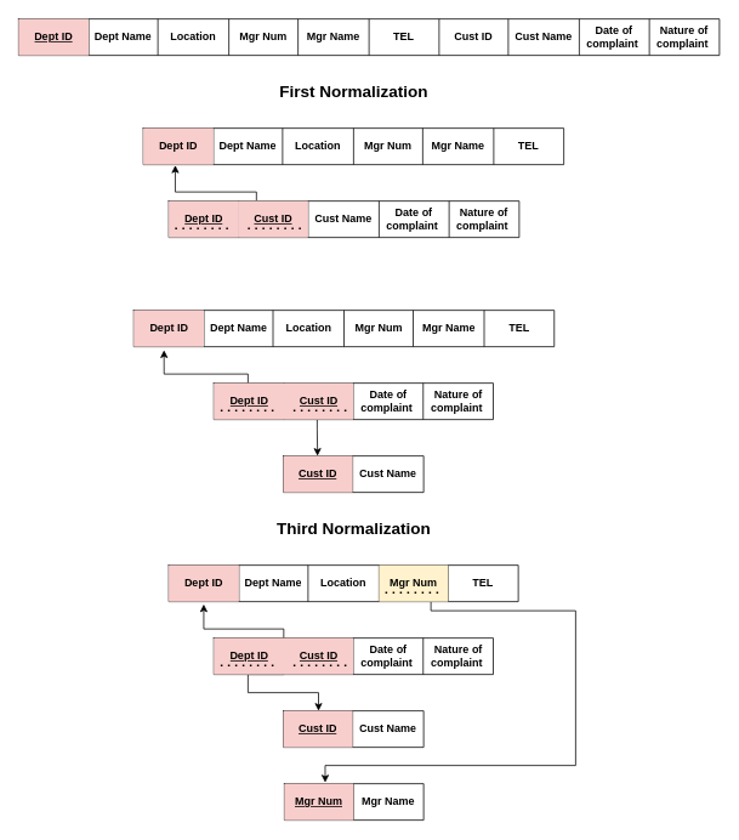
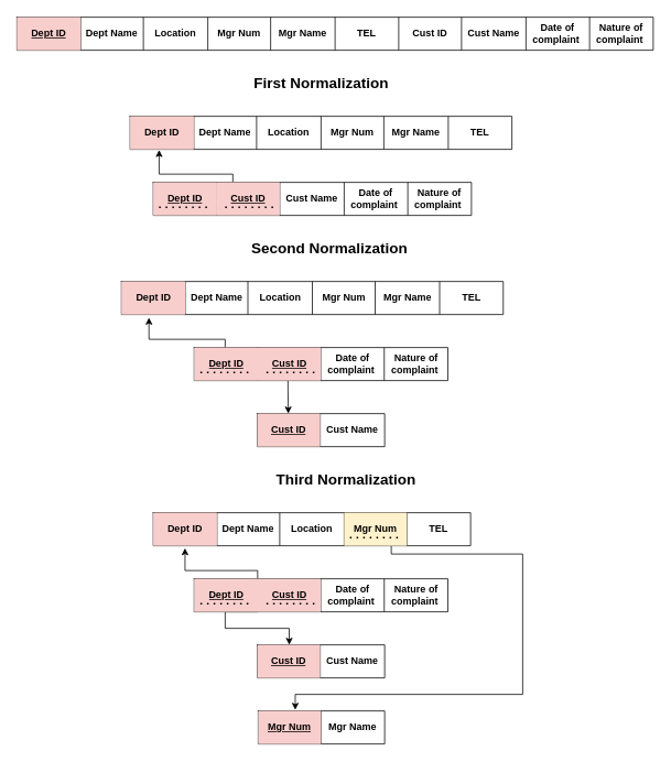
+ <mxCell id="33" value="&lt;span&gt;&lt;font style=&quot;font-size: 18px;&quot;&gt;Second Normalization&lt;/font&gt;&lt;/span&gt;" style="text;html=1;align=center;verticalAlign=middle;resizable=0;points=[];autosize=1;strokeColor=none;fillColor=none;rounded=0;fontStyle=1" vertex="1" parent="1"><mxGeometry x="293" y="280" width="210" height="40" as="geometry" /></mxCell>
- <mxCell id="54" value="&lt;span style=&quot;font-size: 18px;&quot;&gt;&lt;b&gt;Third&amp;nbsp;&lt;/b&gt;&lt;/span&gt;&lt;b&gt;&lt;font style=&quot;font-size: 18px;&quot;&gt;Normalization&lt;/font&gt;&lt;/b&gt;" style="text;html=1;align=center;verticalAlign=middle;resizable=0;points=[];autosize=1;strokeColor=none;fillColor=none;rounded=0;" vertex="1" parent="1"><mxGeometry x="293" y="560" width="190" height="40" as="geometry" /></mxCell>
+ <mxCell id="54" value="&lt;span style=&quot;font-size: 18px;&quot;&gt;&lt;b&gt;Third&amp;nbsp;&lt;/b&gt;&lt;/span&gt;&lt;b&gt;&lt;font style=&quot;font-size: 18px;&quot;&gt;Normalization&lt;/font&gt;&lt;/b&gt;" style="text;html=1;align=center;verticalAlign=middle;resizable=0;points=[];autosize=1;strokeColor=none;fillColor=none;rounded=0;" vertex="1" parent="1"><mxGeometry x="323" y="560" width="190" height="40" as="geometry" /></mxCell>
